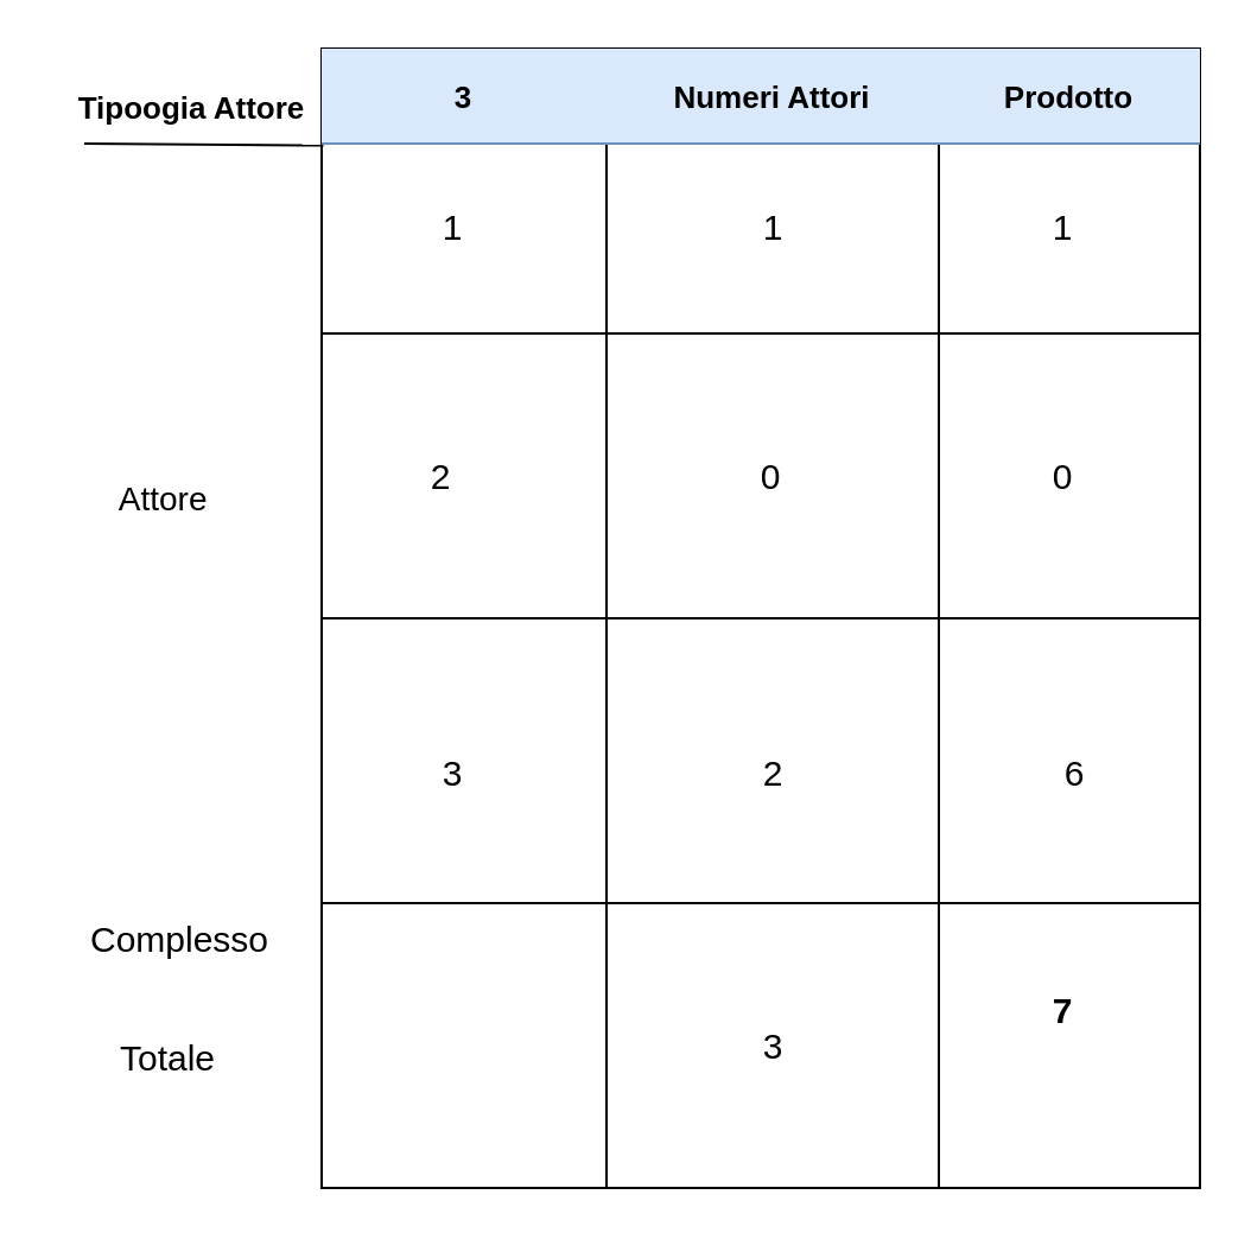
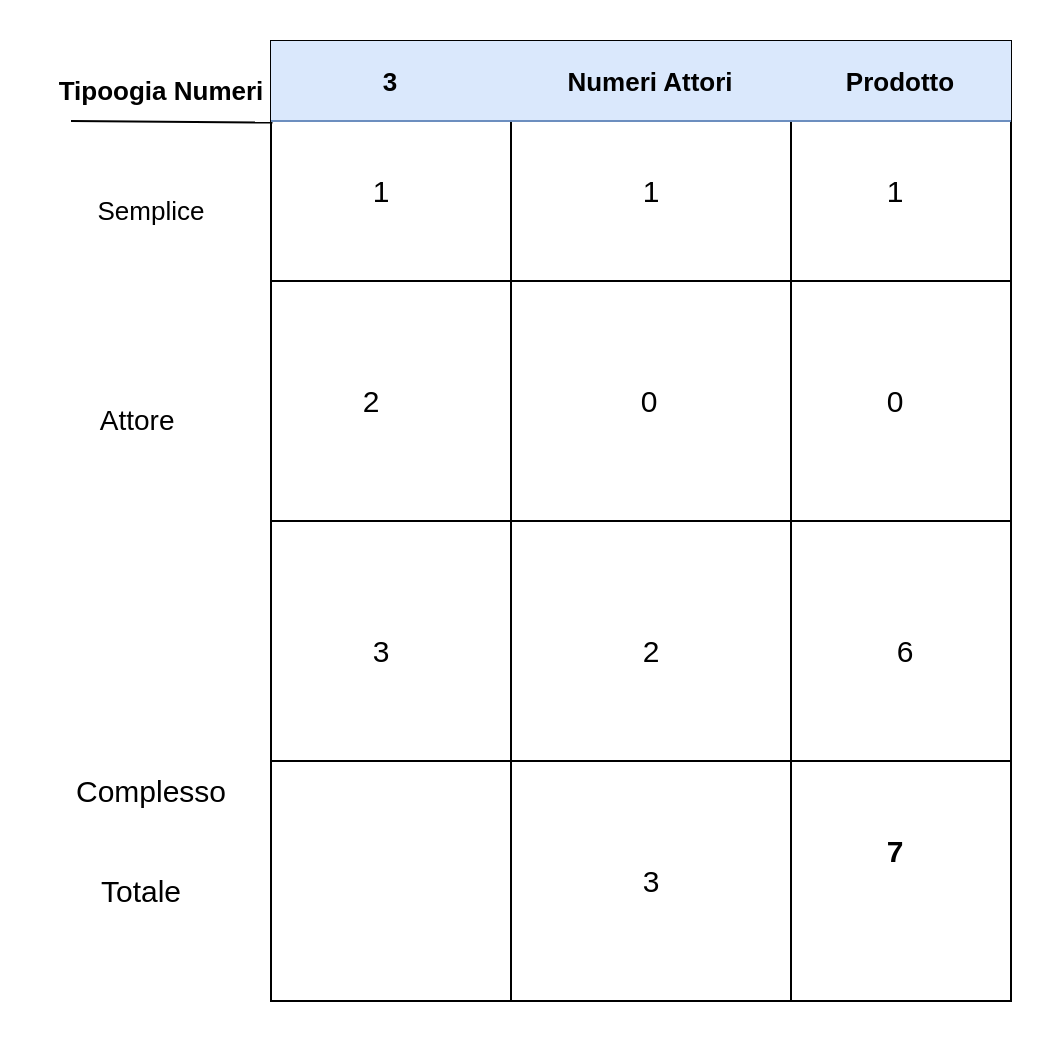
- <mxCell id="31" value="&lt;b&gt;&lt;font style=&quot;font-size: 13px;&quot;&gt;Tipoogia Attore&lt;/font&gt;&lt;/b&gt;" style="text;html=1;align=center;verticalAlign=middle;resizable=0;points=[];autosize=1;strokeColor=none;fillColor=none;" vertex="1" parent="1"><mxGeometry x="20" y="30" width="120" height="30" as="geometry" /></mxCell>
+ <mxCell id="31" value="&lt;b&gt;&lt;font style=&quot;font-size: 13px;&quot;&gt;Tipoogia Numeri&lt;/font&gt;&lt;/b&gt;" style="text;html=1;align=center;verticalAlign=middle;resizable=0;points=[];autosize=1;strokeColor=none;fillColor=none;" vertex="1" parent="1"><mxGeometry x="20" y="30" width="120" height="30" as="geometry" /></mxCell>
+ <mxCell id="30" value="&lt;font style=&quot;font-size: 13px;&quot;&gt;Semplice&lt;/font&gt;" style="text;html=1;align=center;verticalAlign=middle;resizable=0;points=[];autosize=1;strokeColor=none;fillColor=none;" vertex="1" parent="1"><mxGeometry x="35" y="90" width="80" height="30" as="geometry" /></mxCell>
